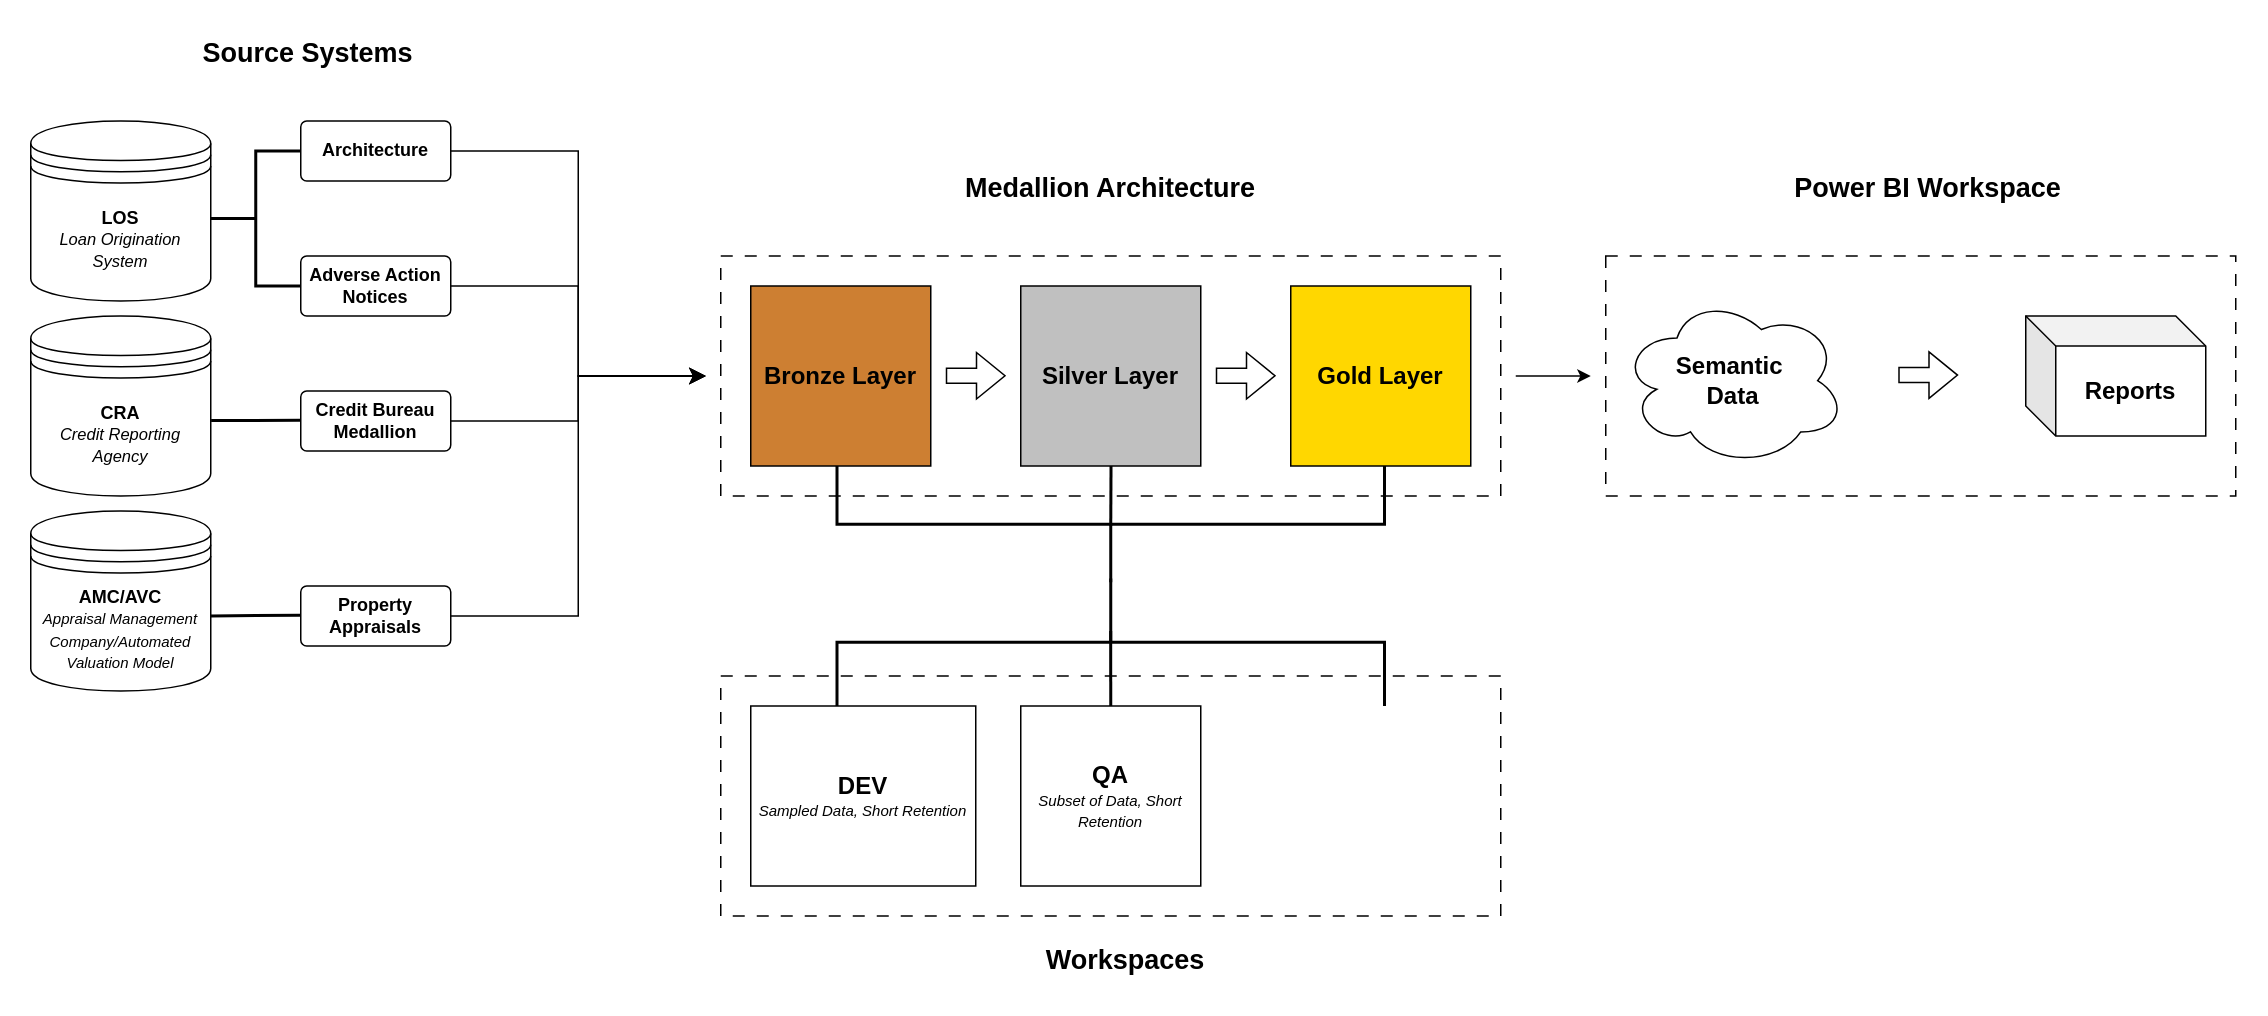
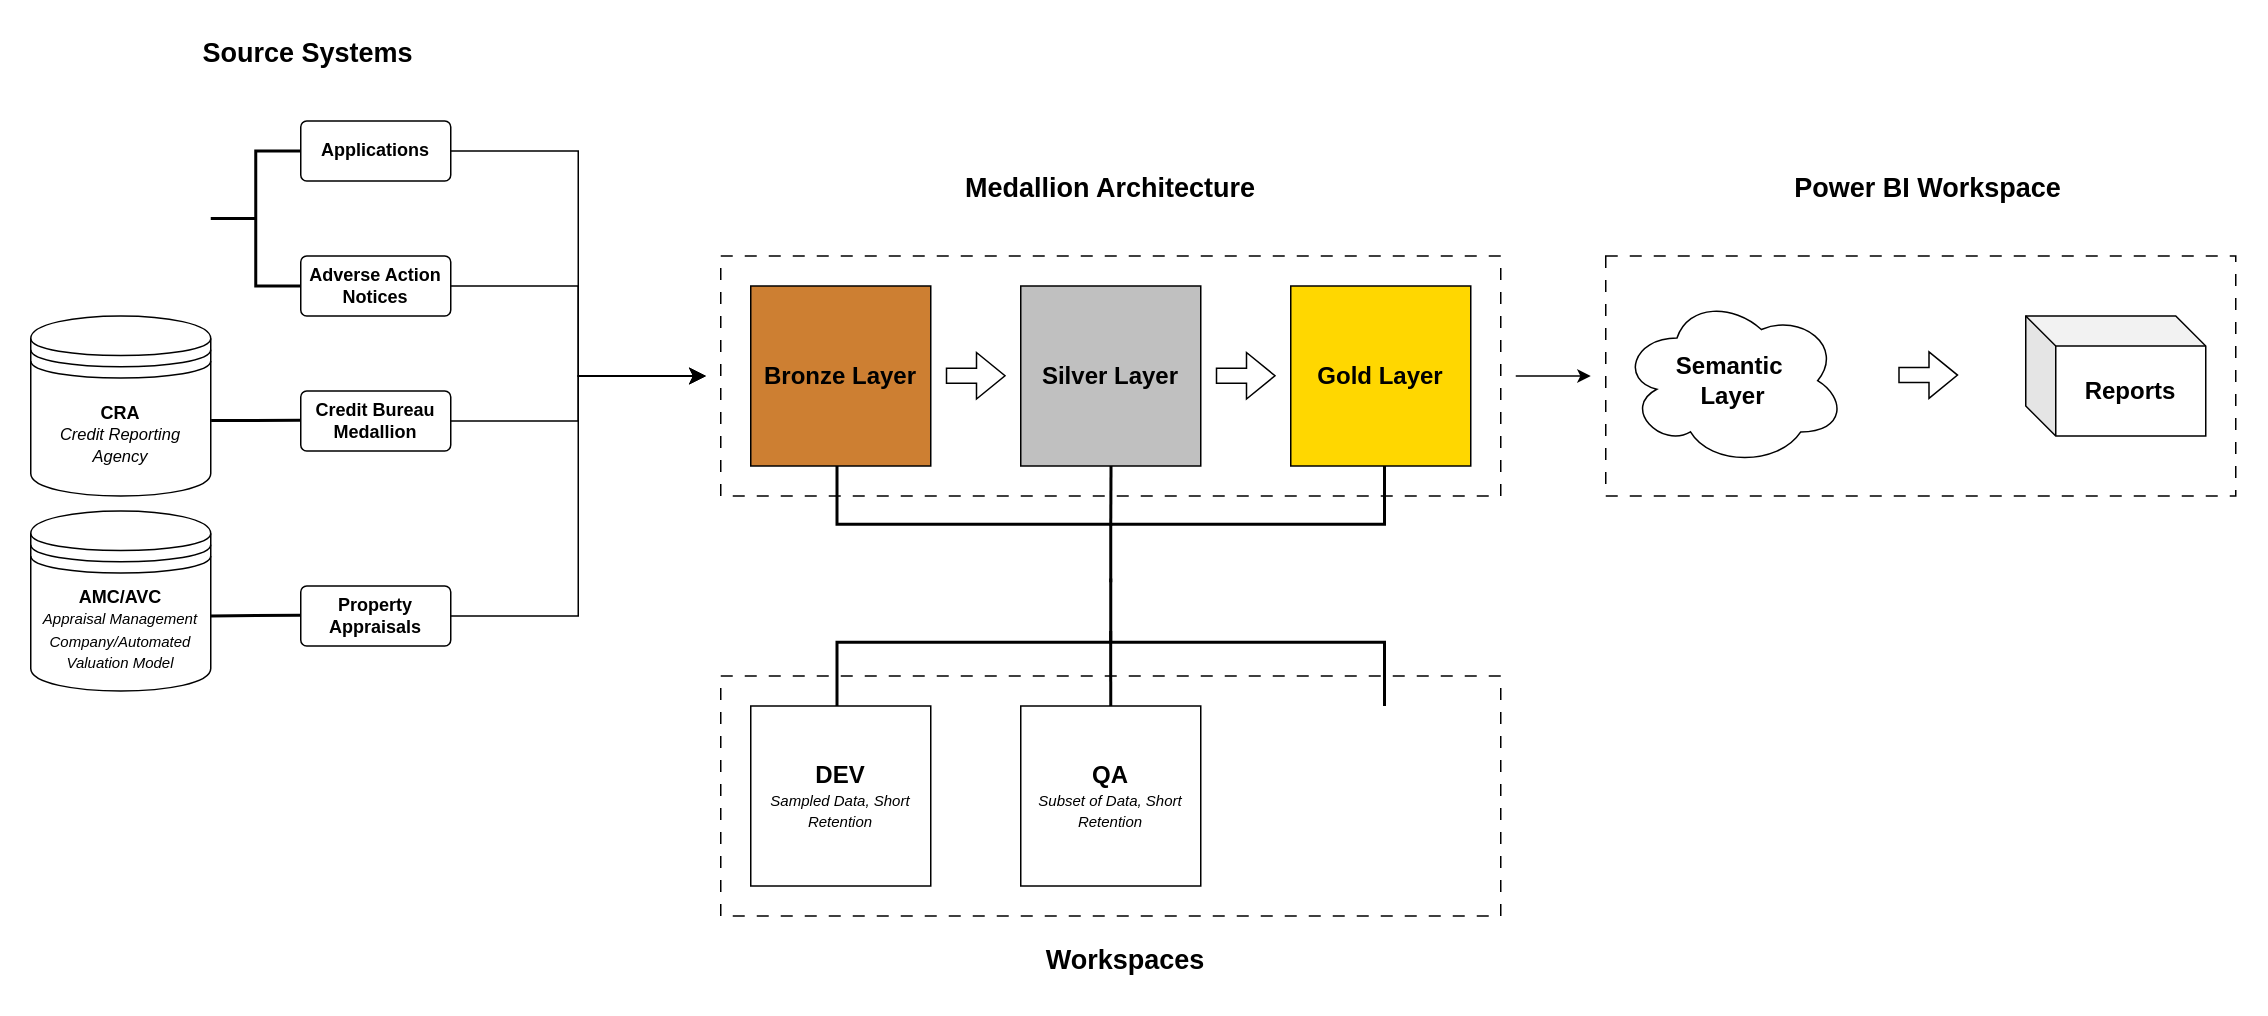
- <mxCell id="8" value="&lt;b&gt;Architecture&lt;/b&gt;" style="rounded=1;arcSize=10;whiteSpace=wrap;html=1;align=center;" vertex="1" parent="1"><mxGeometry x="200" y="80" width="100" height="40" as="geometry" /></mxCell>
+ <mxCell id="8" value="&lt;b&gt;Applications&lt;/b&gt;" style="rounded=1;arcSize=10;whiteSpace=wrap;html=1;align=center;" vertex="1" parent="1"><mxGeometry x="200" y="80" width="100" height="40" as="geometry" /></mxCell>
- <mxCell id="5" value="&lt;b&gt;LOS&lt;/b&gt;&lt;div&gt;&lt;i&gt;&lt;font style=&quot;font-size: 11px;&quot;&gt;Loan Origination System&lt;/font&gt;&lt;/i&gt;&lt;/div&gt;" style="shape=datastore;whiteSpace=wrap;html=1;" vertex="1" parent="1"><mxGeometry x="20" y="80" width="120" height="120" as="geometry" /></mxCell>
- <mxCell id="35" value="&lt;b&gt;&lt;font style=&quot;font-size: 16px;&quot;&gt;Semantic&amp;nbsp;&lt;/font&gt;&lt;/b&gt;&lt;div&gt;&lt;b&gt;&lt;font style=&quot;font-size: 16px;&quot;&gt;Data&lt;/font&gt;&lt;/b&gt;&lt;/div&gt;" style="ellipse;shape=cloud;whiteSpace=wrap;html=1;" vertex="1" parent="1"><mxGeometry x="1080" y="196.25" width="150" height="113.75" as="geometry" /></mxCell>
+ <mxCell id="35" value="&lt;b&gt;&lt;font style=&quot;font-size: 16px;&quot;&gt;Semantic&amp;nbsp;&lt;/font&gt;&lt;/b&gt;&lt;div&gt;&lt;b&gt;&lt;font style=&quot;font-size: 16px;&quot;&gt;Layer&lt;/font&gt;&lt;/b&gt;&lt;/div&gt;" style="ellipse;shape=cloud;whiteSpace=wrap;html=1;" vertex="1" parent="1"><mxGeometry x="1080" y="196.25" width="150" height="113.75" as="geometry" /></mxCell>
- <mxCell id="26" value="&lt;font style=&quot;font-size: 16px;&quot;&gt;&lt;b&gt;DEV&lt;/b&gt;&lt;/font&gt;&lt;div&gt;&lt;font size=&quot;1&quot; style=&quot;&quot;&gt;&lt;i style=&quot;&quot;&gt;Sampled Data, Short Retention&lt;/i&gt;&lt;/font&gt;&lt;/div&gt;" style="whiteSpace=wrap;html=1;aspect=fixed;" vertex="1" parent="1"><mxGeometry x="500" y="470" width="150" height="120" as="geometry" /></mxCell>
+ <mxCell id="26" value="&lt;font style=&quot;font-size: 16px;&quot;&gt;&lt;b&gt;DEV&lt;/b&gt;&lt;/font&gt;&lt;div&gt;&lt;font size=&quot;1&quot; style=&quot;&quot;&gt;&lt;i style=&quot;&quot;&gt;Sampled Data, Short Retention&lt;/i&gt;&lt;/font&gt;&lt;/div&gt;" style="whiteSpace=wrap;html=1;aspect=fixed;" vertex="1" parent="1"><mxGeometry x="500" y="470" width="120" height="120" as="geometry" /></mxCell>
